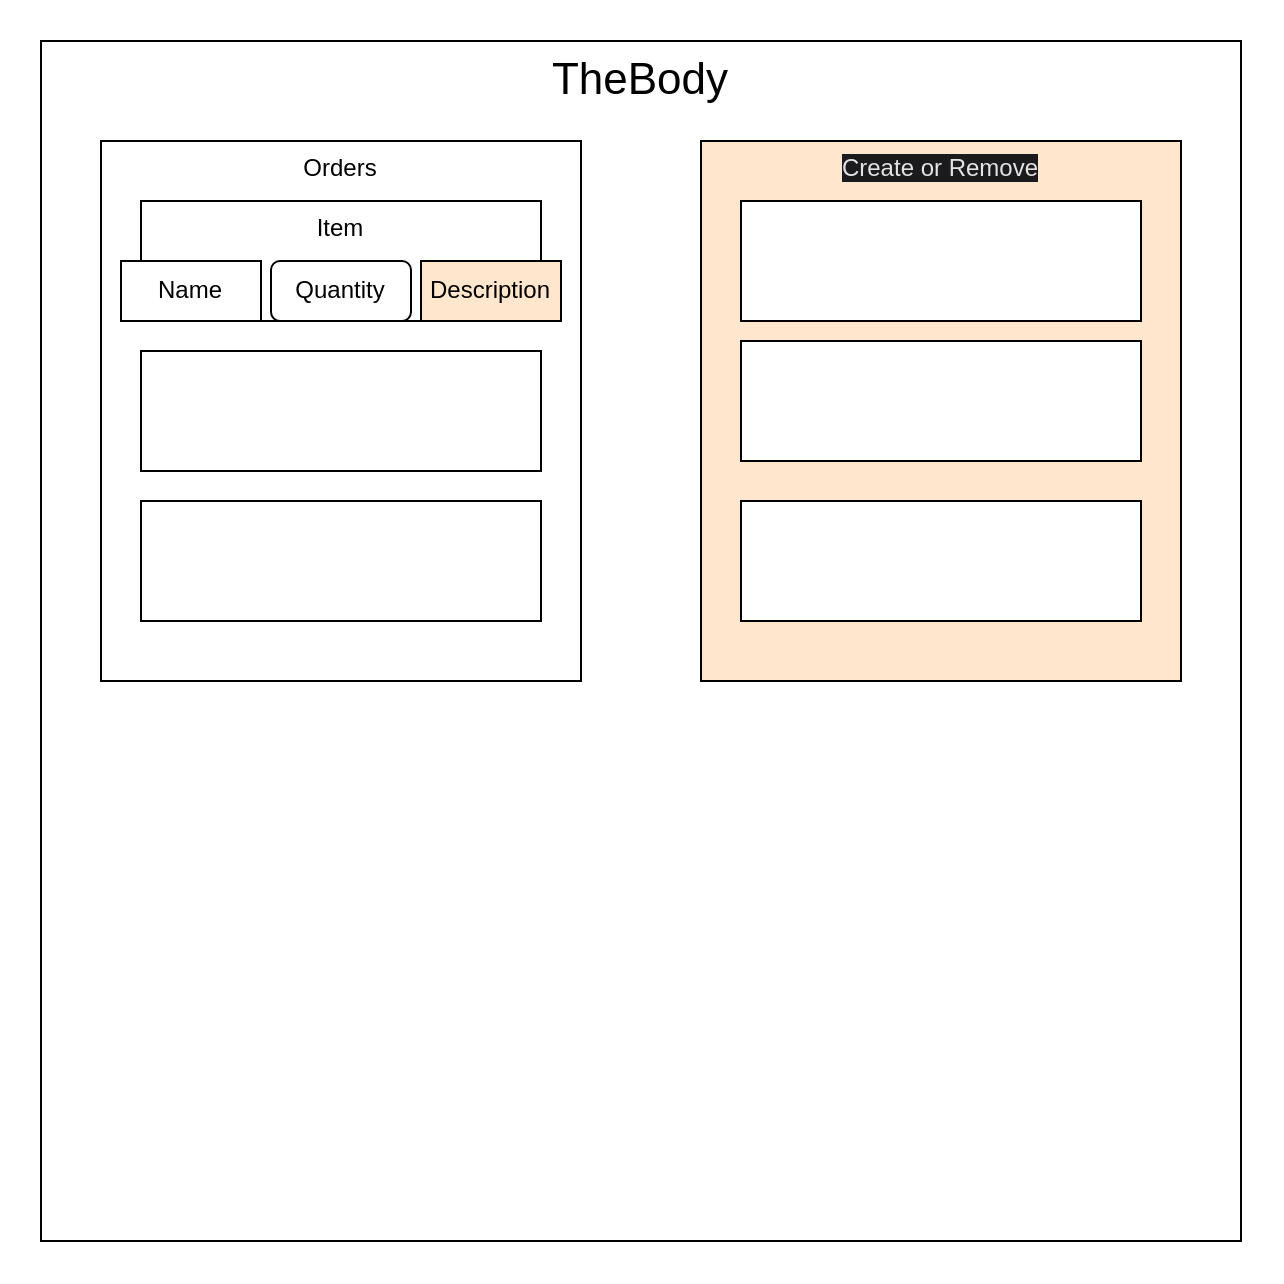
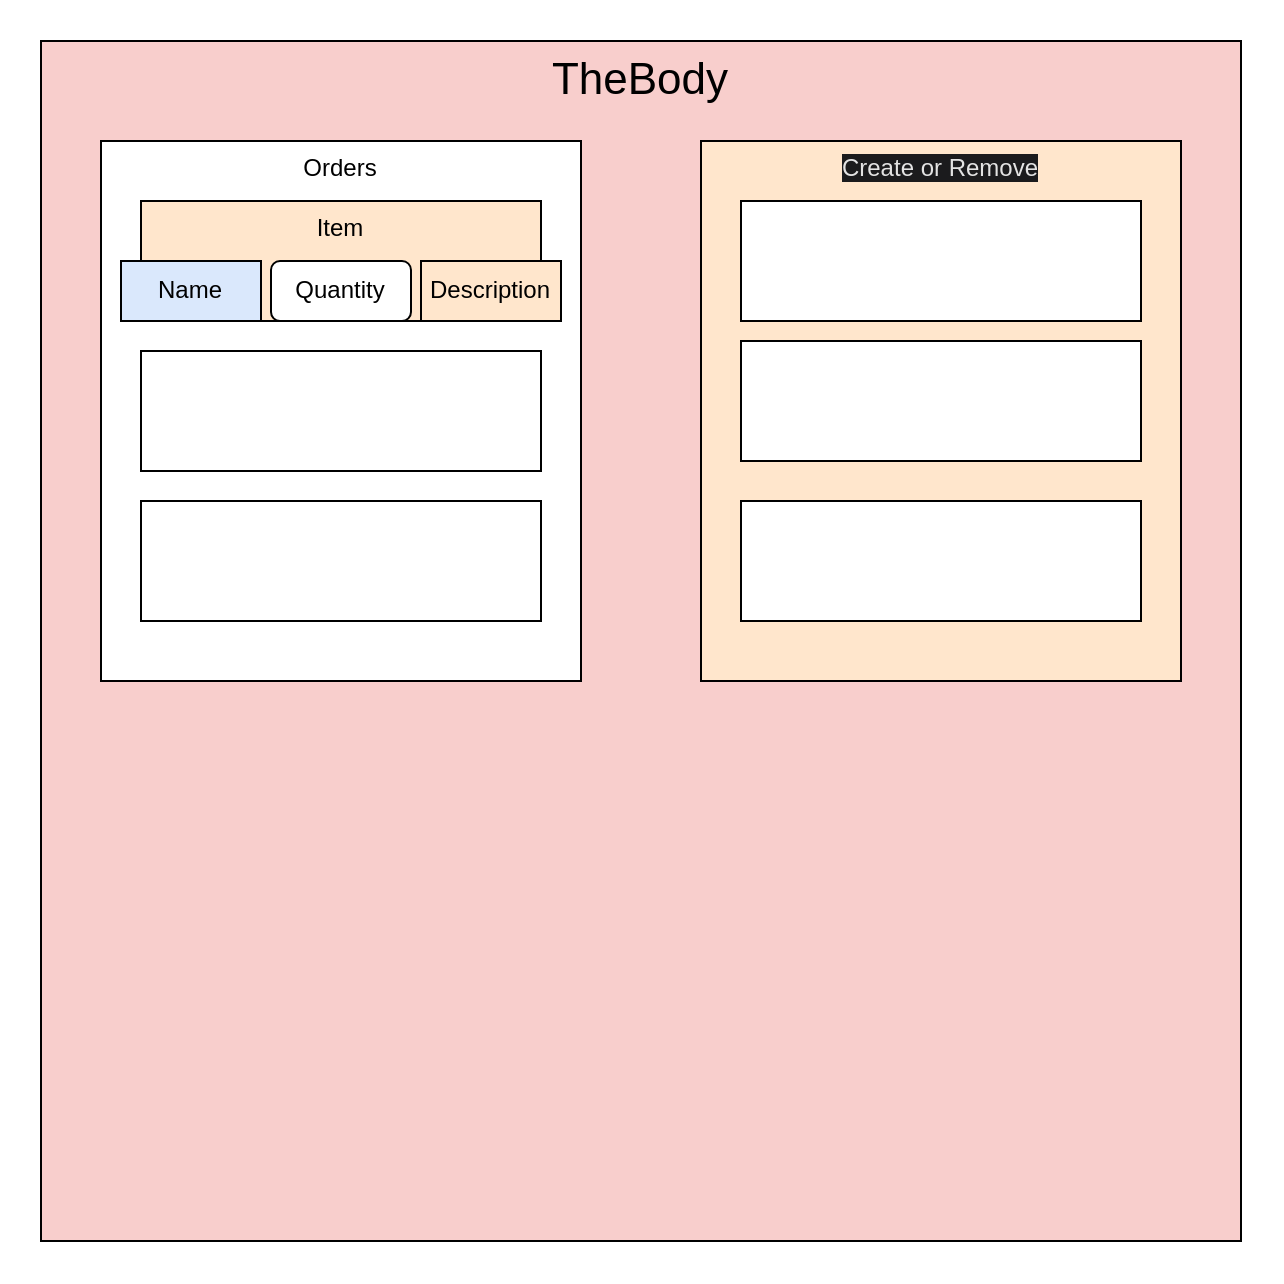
- <mxCell id="10" value="Item" style="rounded=0;whiteSpace=wrap;html=1;verticalAlign=top;" parent="1" vertex="1"><mxGeometry x="70" y="100" width="200" height="60" as="geometry" /></mxCell>
+ <mxCell id="10" value="Item" style="rounded=0;whiteSpace=wrap;html=1;verticalAlign=top;fillColor=#ffe6cc;" parent="1" vertex="1"><mxGeometry x="70" y="100" width="200" height="60" as="geometry" /></mxCell>
- <mxCell id="12" value="Name" style="rounded=0;whiteSpace=wrap;html=1;fontFamily=Helvetica;fontSize=12;" parent="1" vertex="1"><mxGeometry x="60" y="130" width="70" height="30" as="geometry" /></mxCell>
+ <mxCell id="12" value="Name" style="rounded=0;whiteSpace=wrap;html=1;fontFamily=Helvetica;fontSize=12;fillColor=#dae8fc;" parent="1" vertex="1"><mxGeometry x="60" y="130" width="70" height="30" as="geometry" /></mxCell>
- <mxCell id="2" value="TheBody" style="rounded=0;whiteSpace=wrap;html=1;verticalAlign=top;fontSize=22;" parent="1" vertex="1"><mxGeometry x="20" y="20" width="600" height="600" as="geometry" /></mxCell>
+ <mxCell id="2" value="TheBody" style="rounded=0;whiteSpace=wrap;html=1;verticalAlign=top;fontSize=22;fillColor=#f8cecc;" parent="1" vertex="1"><mxGeometry x="20" y="20" width="600" height="600" as="geometry" /></mxCell>
